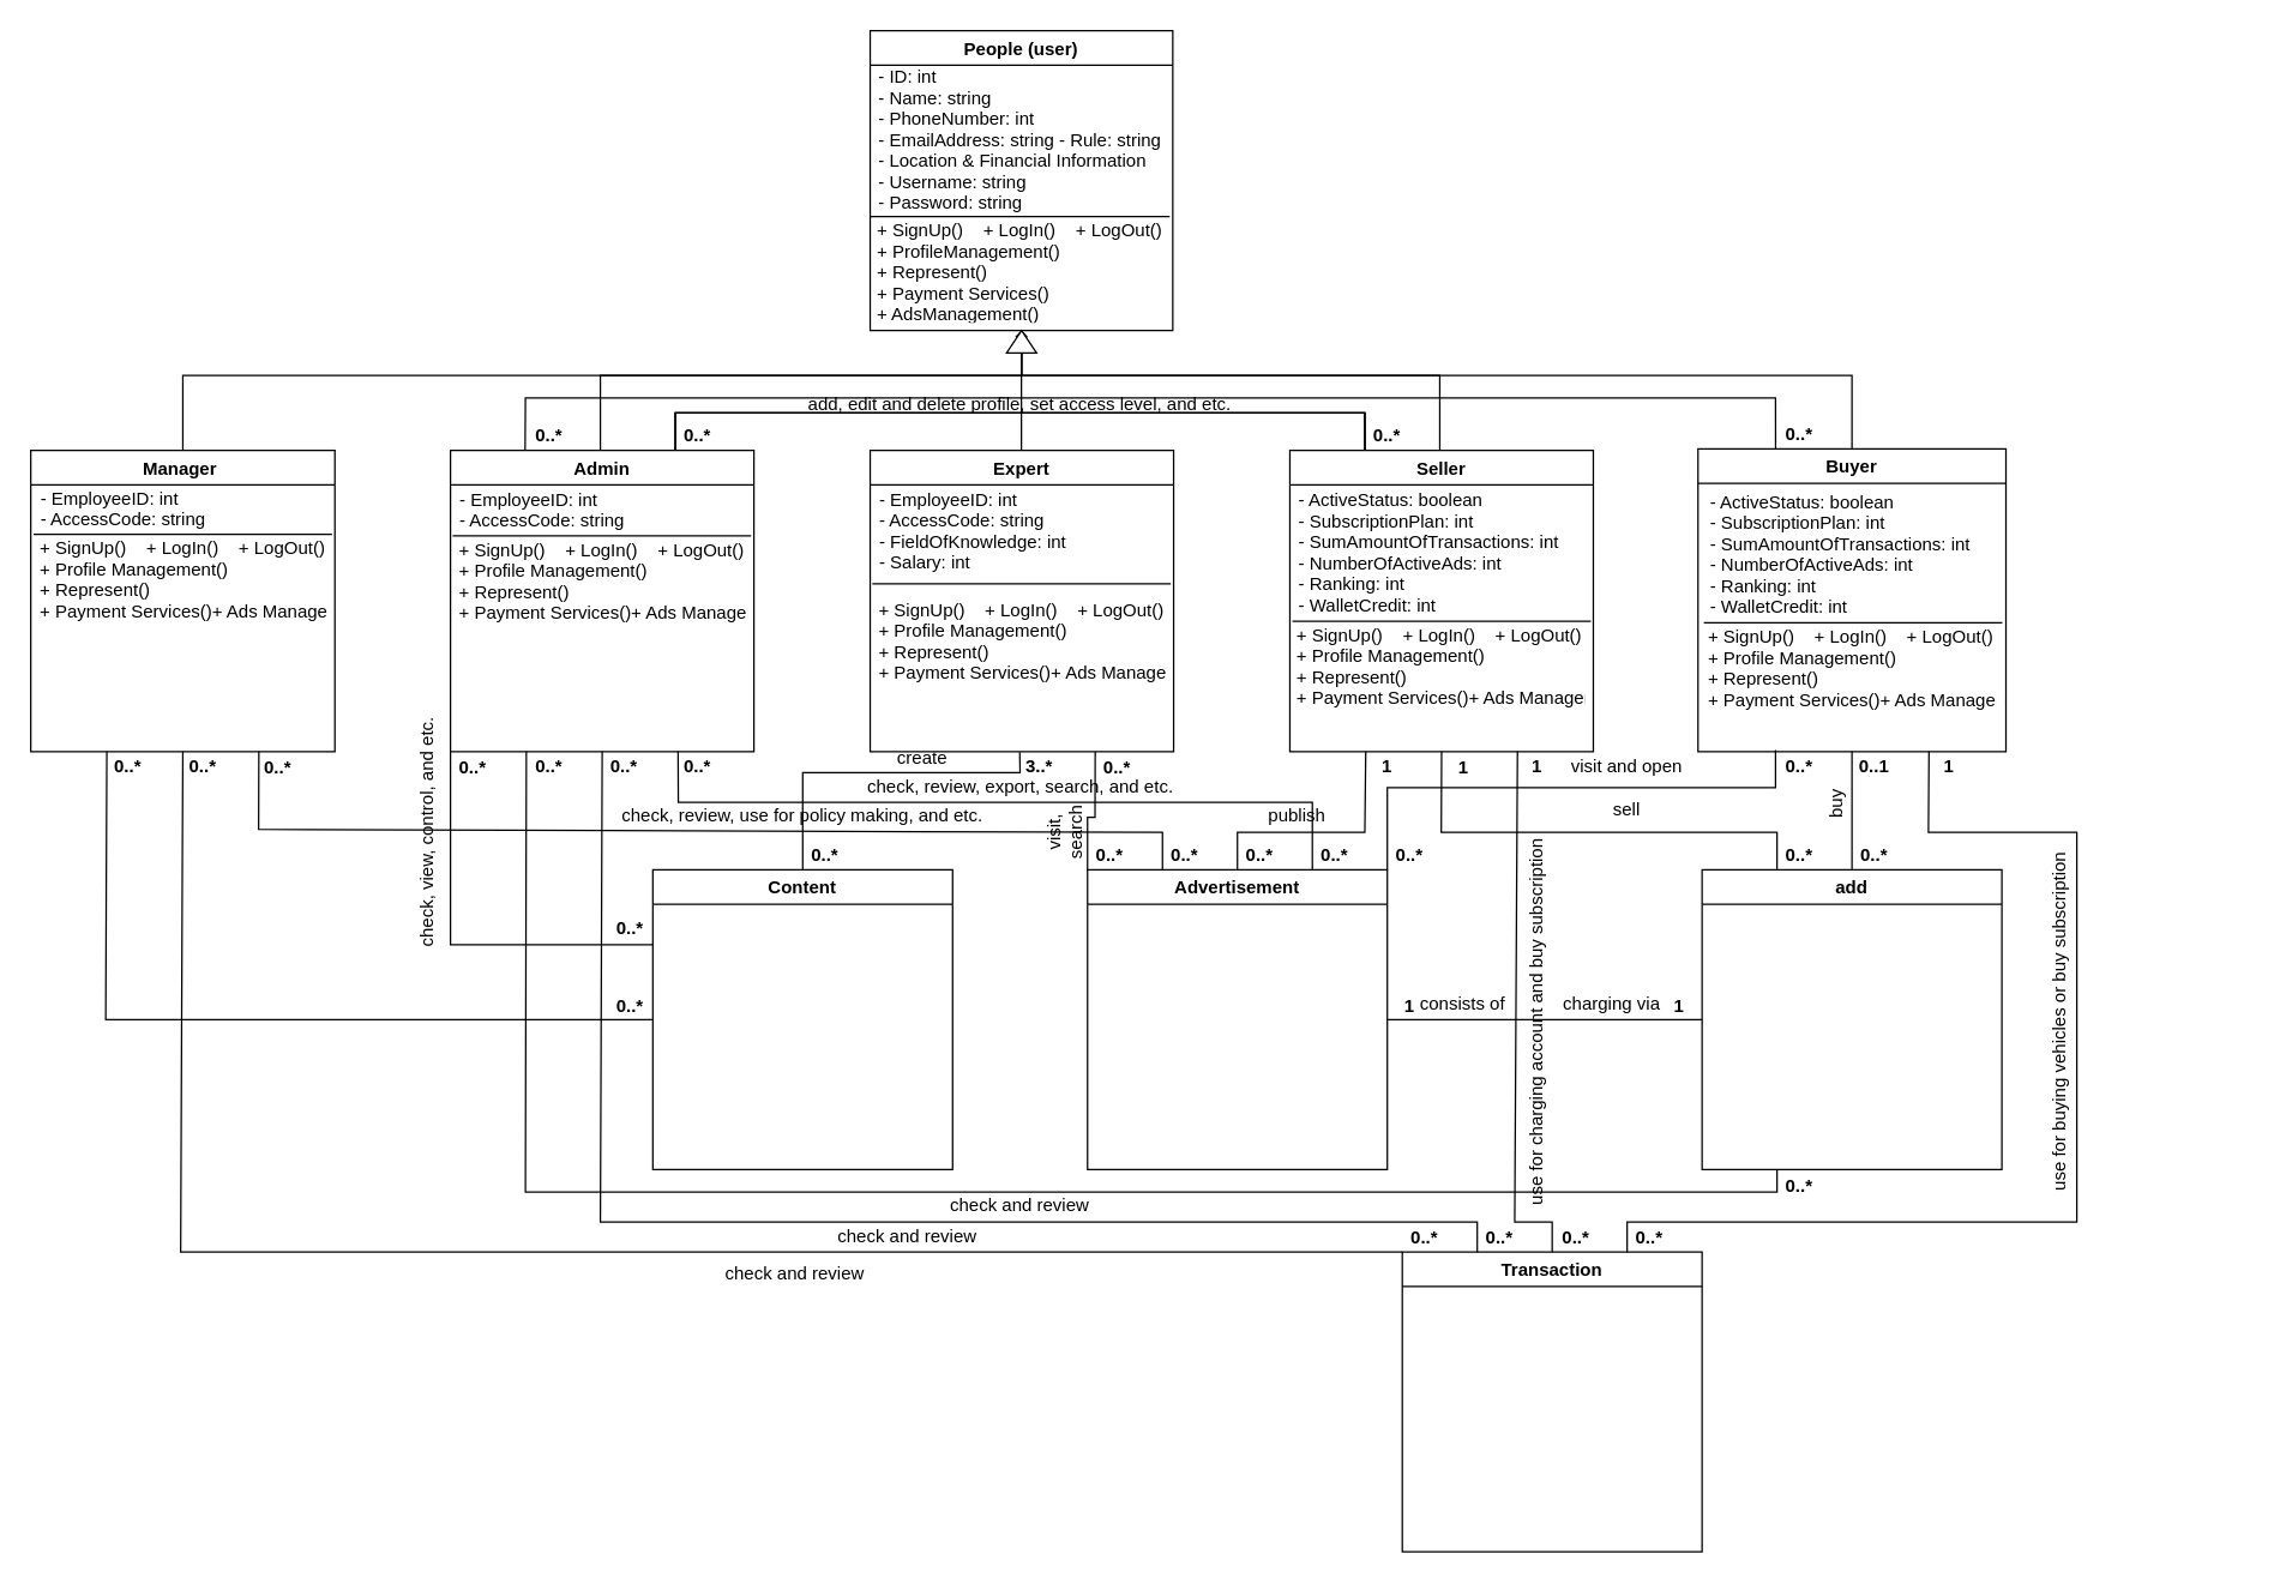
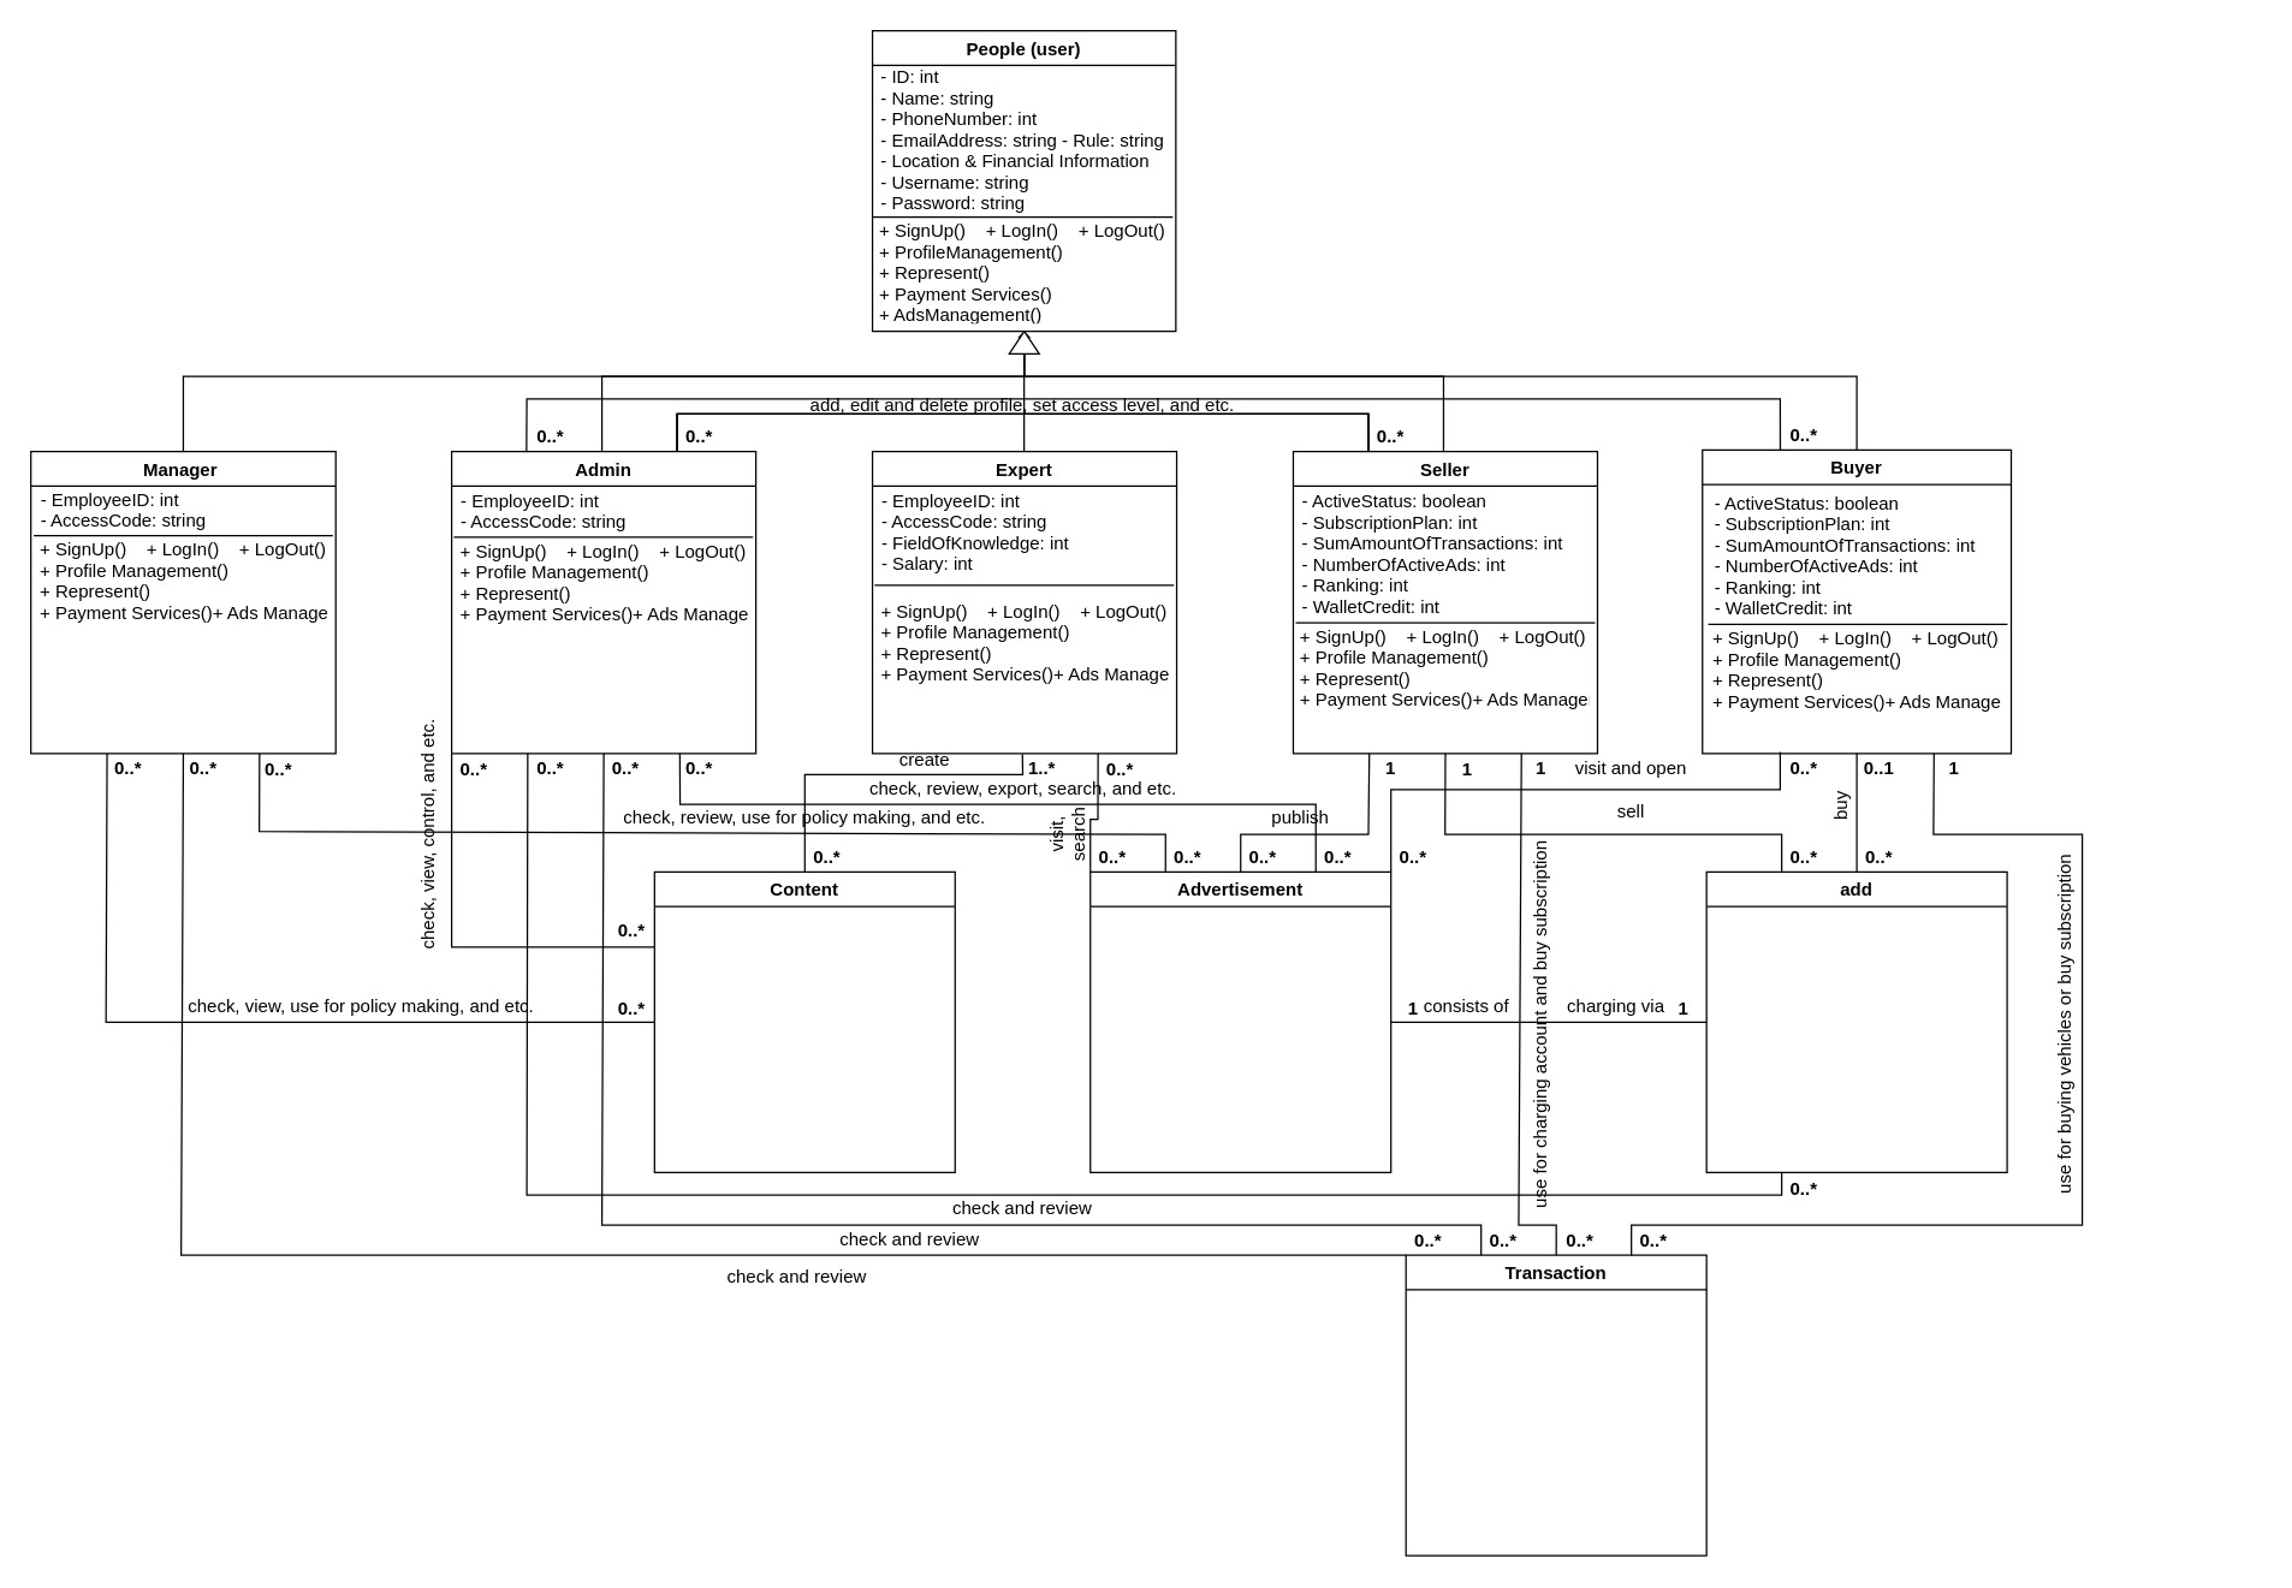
- <mxCell id="98" value="3..*" style="text;align=center;fontStyle=1;verticalAlign=middle;spacingLeft=3;spacingRight=3;strokeColor=none;rotatable=0;points=[[0,0.5],[1,0.5]];portConstraint=eastwest;" parent="1" vertex="1"><mxGeometry x="678" y="500" width="30" height="21" as="geometry" /></mxCell>
+ <mxCell id="98" value="1..*" style="text;align=center;fontStyle=1;verticalAlign=middle;spacingLeft=3;spacingRight=3;strokeColor=none;rotatable=0;points=[[0,0.5],[1,0.5]];portConstraint=eastwest;" parent="1" vertex="1"><mxGeometry x="678" y="500" width="30" height="21" as="geometry" /></mxCell>
+ <mxCell id="91" value="check, view, use for policy making, and etc." style="text;html=1;strokeColor=none;fillColor=none;align=center;verticalAlign=middle;whiteSpace=wrap;rounded=0;" parent="1" vertex="1"><mxGeometry x="115" y="655" width="250" height="30" as="geometry" /></mxCell>
